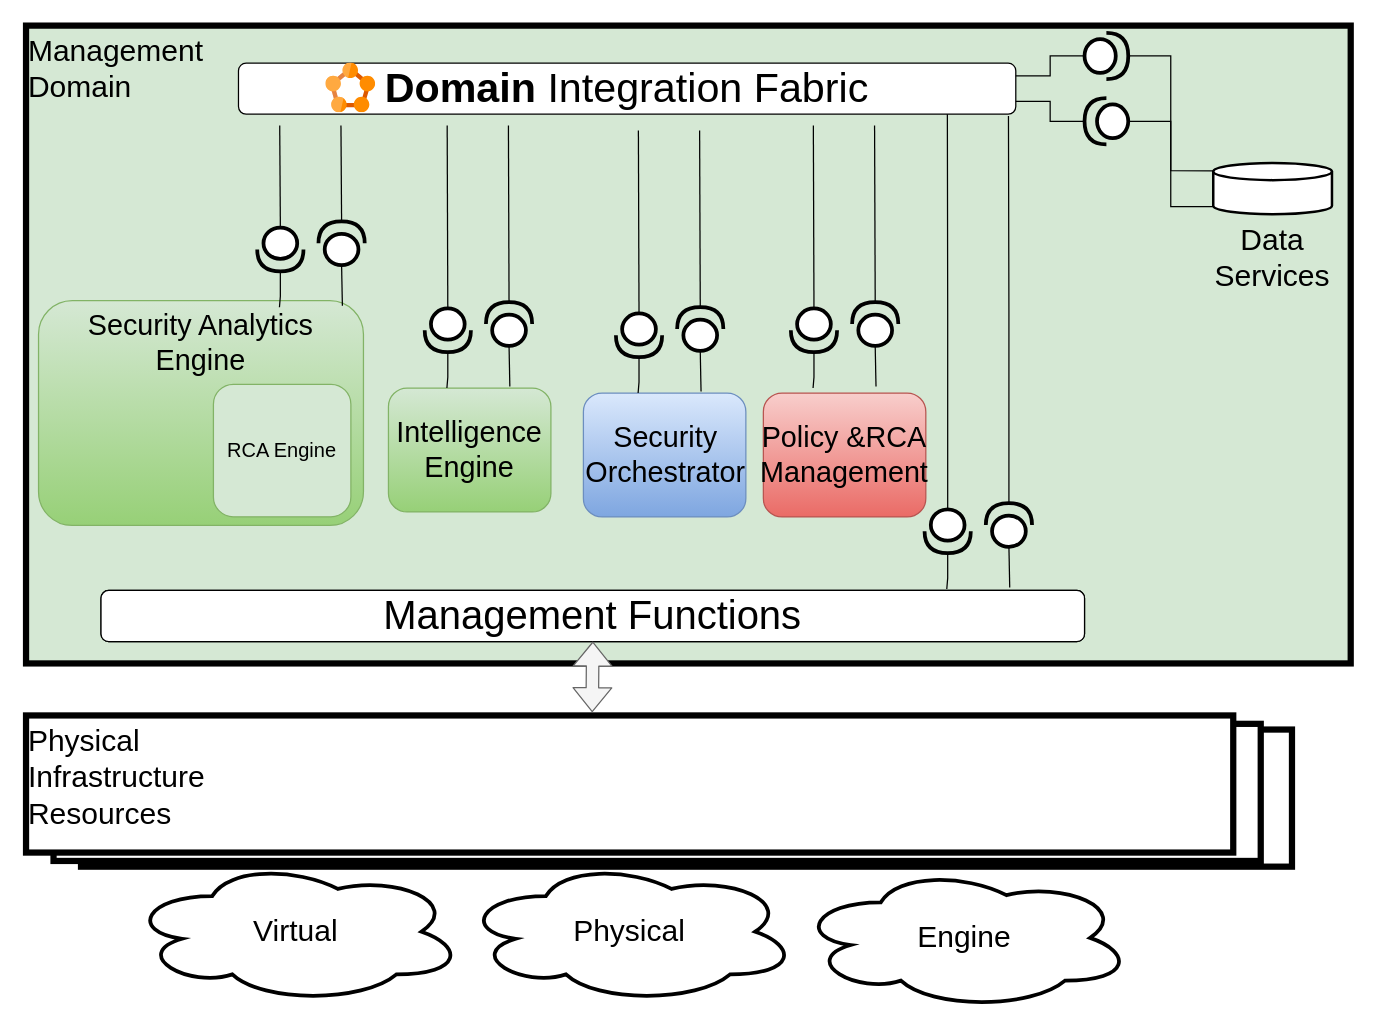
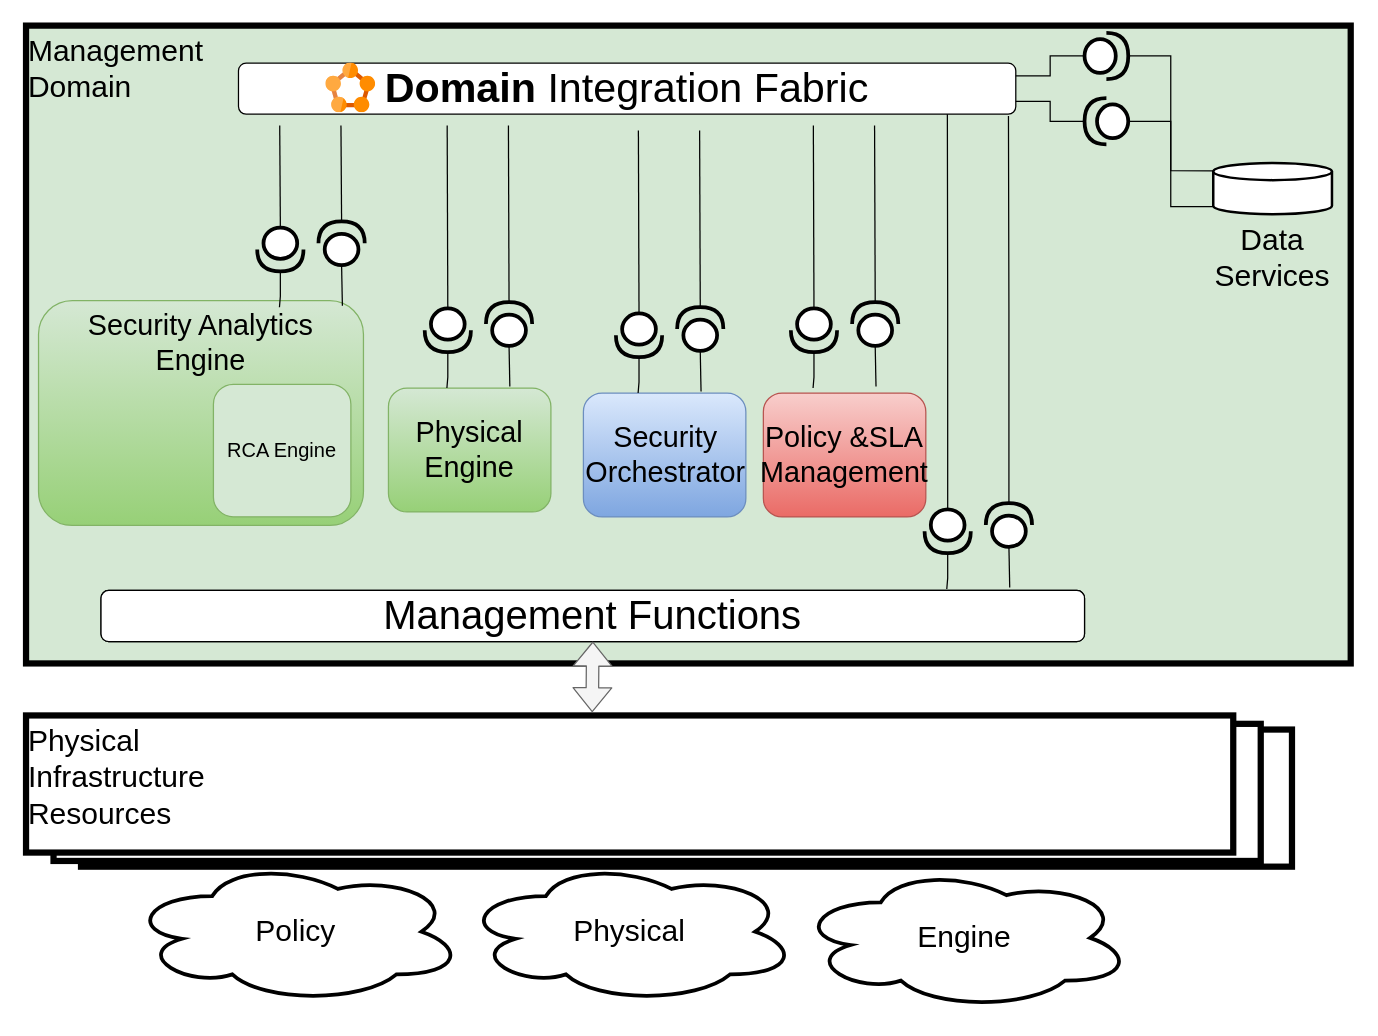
- <mxCell id="31" value="Intelligence&lt;br&gt;&lt;div&gt;&lt;span&gt;Engine&lt;/span&gt;&lt;/div&gt;" style="rounded=1;whiteSpace=wrap;html=1;gradientColor=#97d077;fillColor=#d5e8d4;strokeColor=#82b366;labelPosition=center;verticalLabelPosition=middle;align=center;verticalAlign=middle;fontSize=23;" parent="1" vertex="1"><mxGeometry x="310" y="310" width="130" height="99.19" as="geometry" /></mxCell>
+ <mxCell id="31" value="Physical&lt;br&gt;&lt;div&gt;&lt;span&gt;Engine&lt;/span&gt;&lt;/div&gt;" style="rounded=1;whiteSpace=wrap;html=1;gradientColor=#97d077;fillColor=#d5e8d4;strokeColor=#82b366;labelPosition=center;verticalLabelPosition=middle;align=center;verticalAlign=middle;fontSize=23;" parent="1" vertex="1"><mxGeometry x="310" y="310" width="130" height="99.19" as="geometry" /></mxCell>
- <mxCell id="33" value="Policy &amp;amp;RCA&lt;br&gt;Management" style="rounded=1;whiteSpace=wrap;html=1;gradientColor=#ea6b66;fillColor=#f8cecc;strokeColor=#b85450;labelPosition=center;verticalLabelPosition=middle;align=center;verticalAlign=middle;fontSize=23;" parent="1" vertex="1"><mxGeometry x="610" y="314" width="130" height="99.19" as="geometry" /></mxCell>
+ <mxCell id="33" value="Policy &amp;amp;SLA&lt;br&gt;Management" style="rounded=1;whiteSpace=wrap;html=1;gradientColor=#ea6b66;fillColor=#f8cecc;strokeColor=#b85450;labelPosition=center;verticalLabelPosition=middle;align=center;verticalAlign=middle;fontSize=23;" parent="1" vertex="1"><mxGeometry x="610" y="314" width="130" height="99.19" as="geometry" /></mxCell>
- <mxCell id="27" value="Virtual" style="ellipse;shape=cloud;whiteSpace=wrap;html=1;strokeWidth=3;fillColor=#ffffff;fontSize=24;" parent="21" vertex="1"><mxGeometry x="82" y="116" width="268" height="114" as="geometry" /></mxCell>
+ <mxCell id="27" value="Policy" style="ellipse;shape=cloud;whiteSpace=wrap;html=1;strokeWidth=3;fillColor=#ffffff;fontSize=24;" parent="21" vertex="1"><mxGeometry x="82" y="116" width="268" height="114" as="geometry" /></mxCell>
